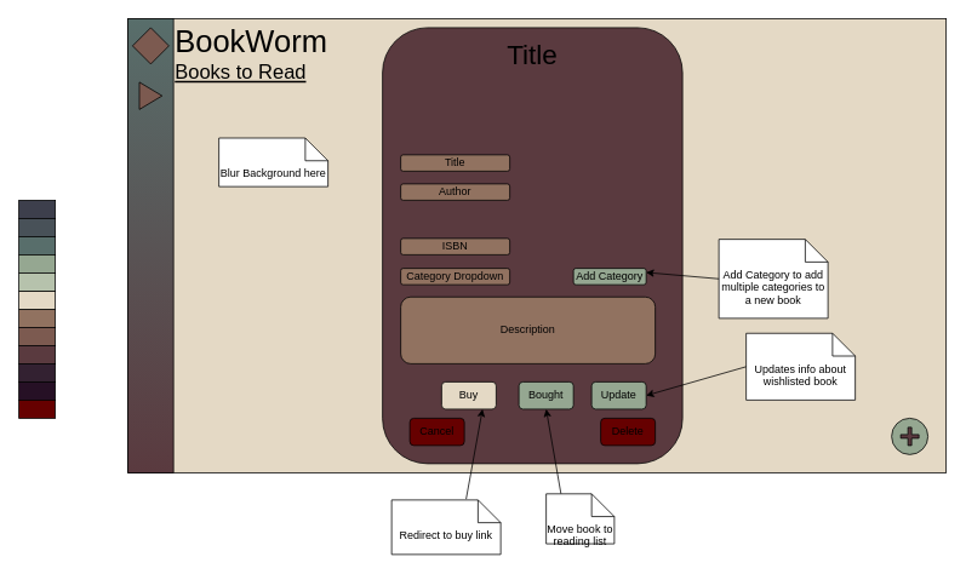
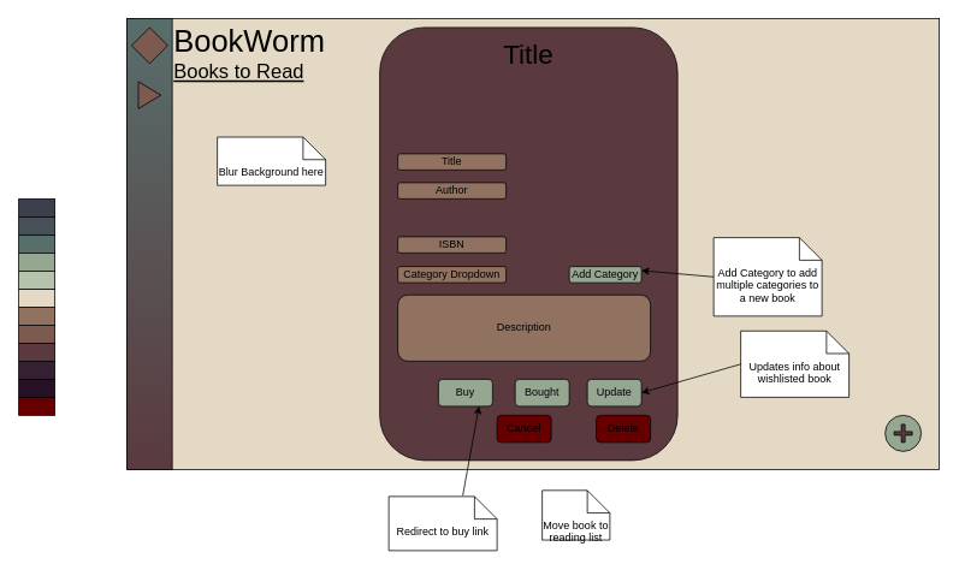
- <mxCell id="39" value="Buy" style="rounded=1;whiteSpace=wrap;html=1;fillColor=#e4d9c5;" vertex="1" parent="1"><mxGeometry x="485" y="420" width="60" height="30" as="geometry" /></mxCell>
+ <mxCell id="39" value="Buy" style="rounded=1;whiteSpace=wrap;html=1;fillColor=#95A791;" vertex="1" parent="1"><mxGeometry x="485" y="420" width="60" height="30" as="geometry" /></mxCell>
- <mxCell id="33" value="Cancel" style="rounded=1;whiteSpace=wrap;html=1;fillColor=#660000;" vertex="1" parent="1"><mxGeometry x="450" y="460" width="60" height="30" as="geometry" /></mxCell>
+ <mxCell id="33" value="Cancel" style="rounded=1;whiteSpace=wrap;html=1;fillColor=#660000;" vertex="1" parent="1"><mxGeometry x="550" y="460" width="60" height="30" as="geometry" /></mxCell>
- <mxCell id="44" value="" style="endArrow=classic;html=1;exitX=0.217;exitY=-0.004;exitDx=0;exitDy=0;exitPerimeter=0;entryX=0.5;entryY=1;entryDx=0;entryDy=0;" edge="1" parent="1" source="42" target="38"><mxGeometry width="50" height="50" relative="1" as="geometry"><mxPoint x="521.96" y="558.98" as="sourcePoint" /><mxPoint x="540" y="460" as="targetPoint" /></mxGeometry></mxCell>
